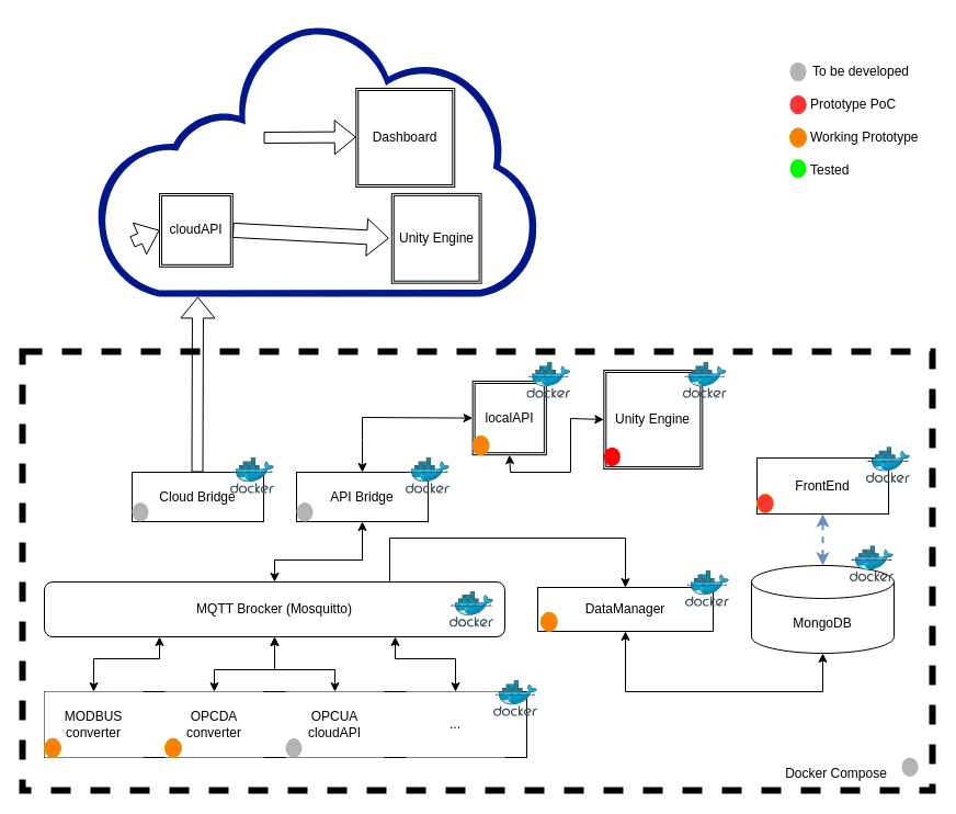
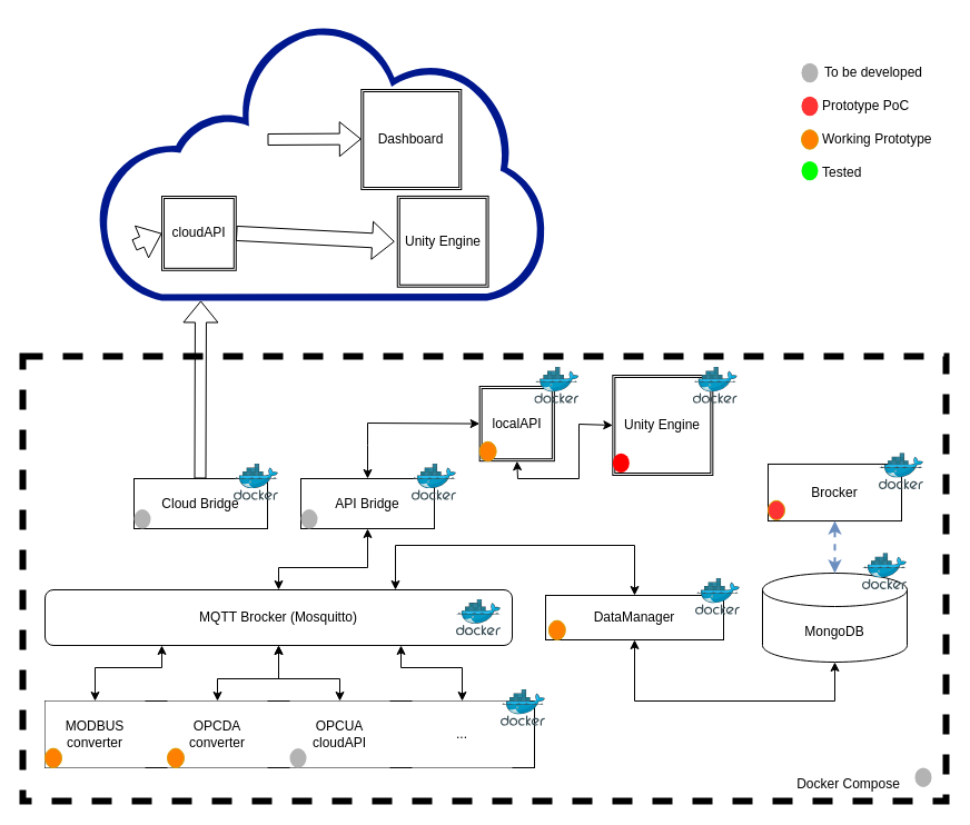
- <mxCell id="17" value="FrontEnd" style="rounded=0;whiteSpace=wrap;html=1;" parent="1" vertex="1"><mxGeometry x="690" y="416.95" width="120" height="51.1" as="geometry" /></mxCell>
+ <mxCell id="17" value="Brocker" style="rounded=0;whiteSpace=wrap;html=1;" parent="1" vertex="1"><mxGeometry x="690" y="416.95" width="120" height="51.1" as="geometry" /></mxCell>
- <mxCell id="28" value="" style="endArrow=none;startArrow=classic;html=1;rounded=0;exitX=0.5;exitY=0;exitDx=0;exitDy=0;entryX=0.75;entryY=0;entryDx=0;entryDy=0;" parent="1" source="11" target="5" edge="1"><mxGeometry width="50" height="50" relative="1" as="geometry"><mxPoint x="640" y="550" as="sourcePoint" /><mxPoint x="470" y="565" as="targetPoint" /><Array as="points"><mxPoint x="570" y="490" /><mxPoint x="355" y="490" /></Array></mxGeometry></mxCell>
+ <mxCell id="28" value="" style="endArrow=classic;startArrow=classic;html=1;rounded=0;exitX=0.5;exitY=0;exitDx=0;exitDy=0;entryX=0.75;entryY=0;entryDx=0;entryDy=0;" parent="1" source="11" target="5" edge="1"><mxGeometry width="50" height="50" relative="1" as="geometry"><mxPoint x="640" y="550" as="sourcePoint" /><mxPoint x="470" y="565" as="targetPoint" /><Array as="points"><mxPoint x="570" y="490" /><mxPoint x="355" y="490" /></Array></mxGeometry></mxCell>
